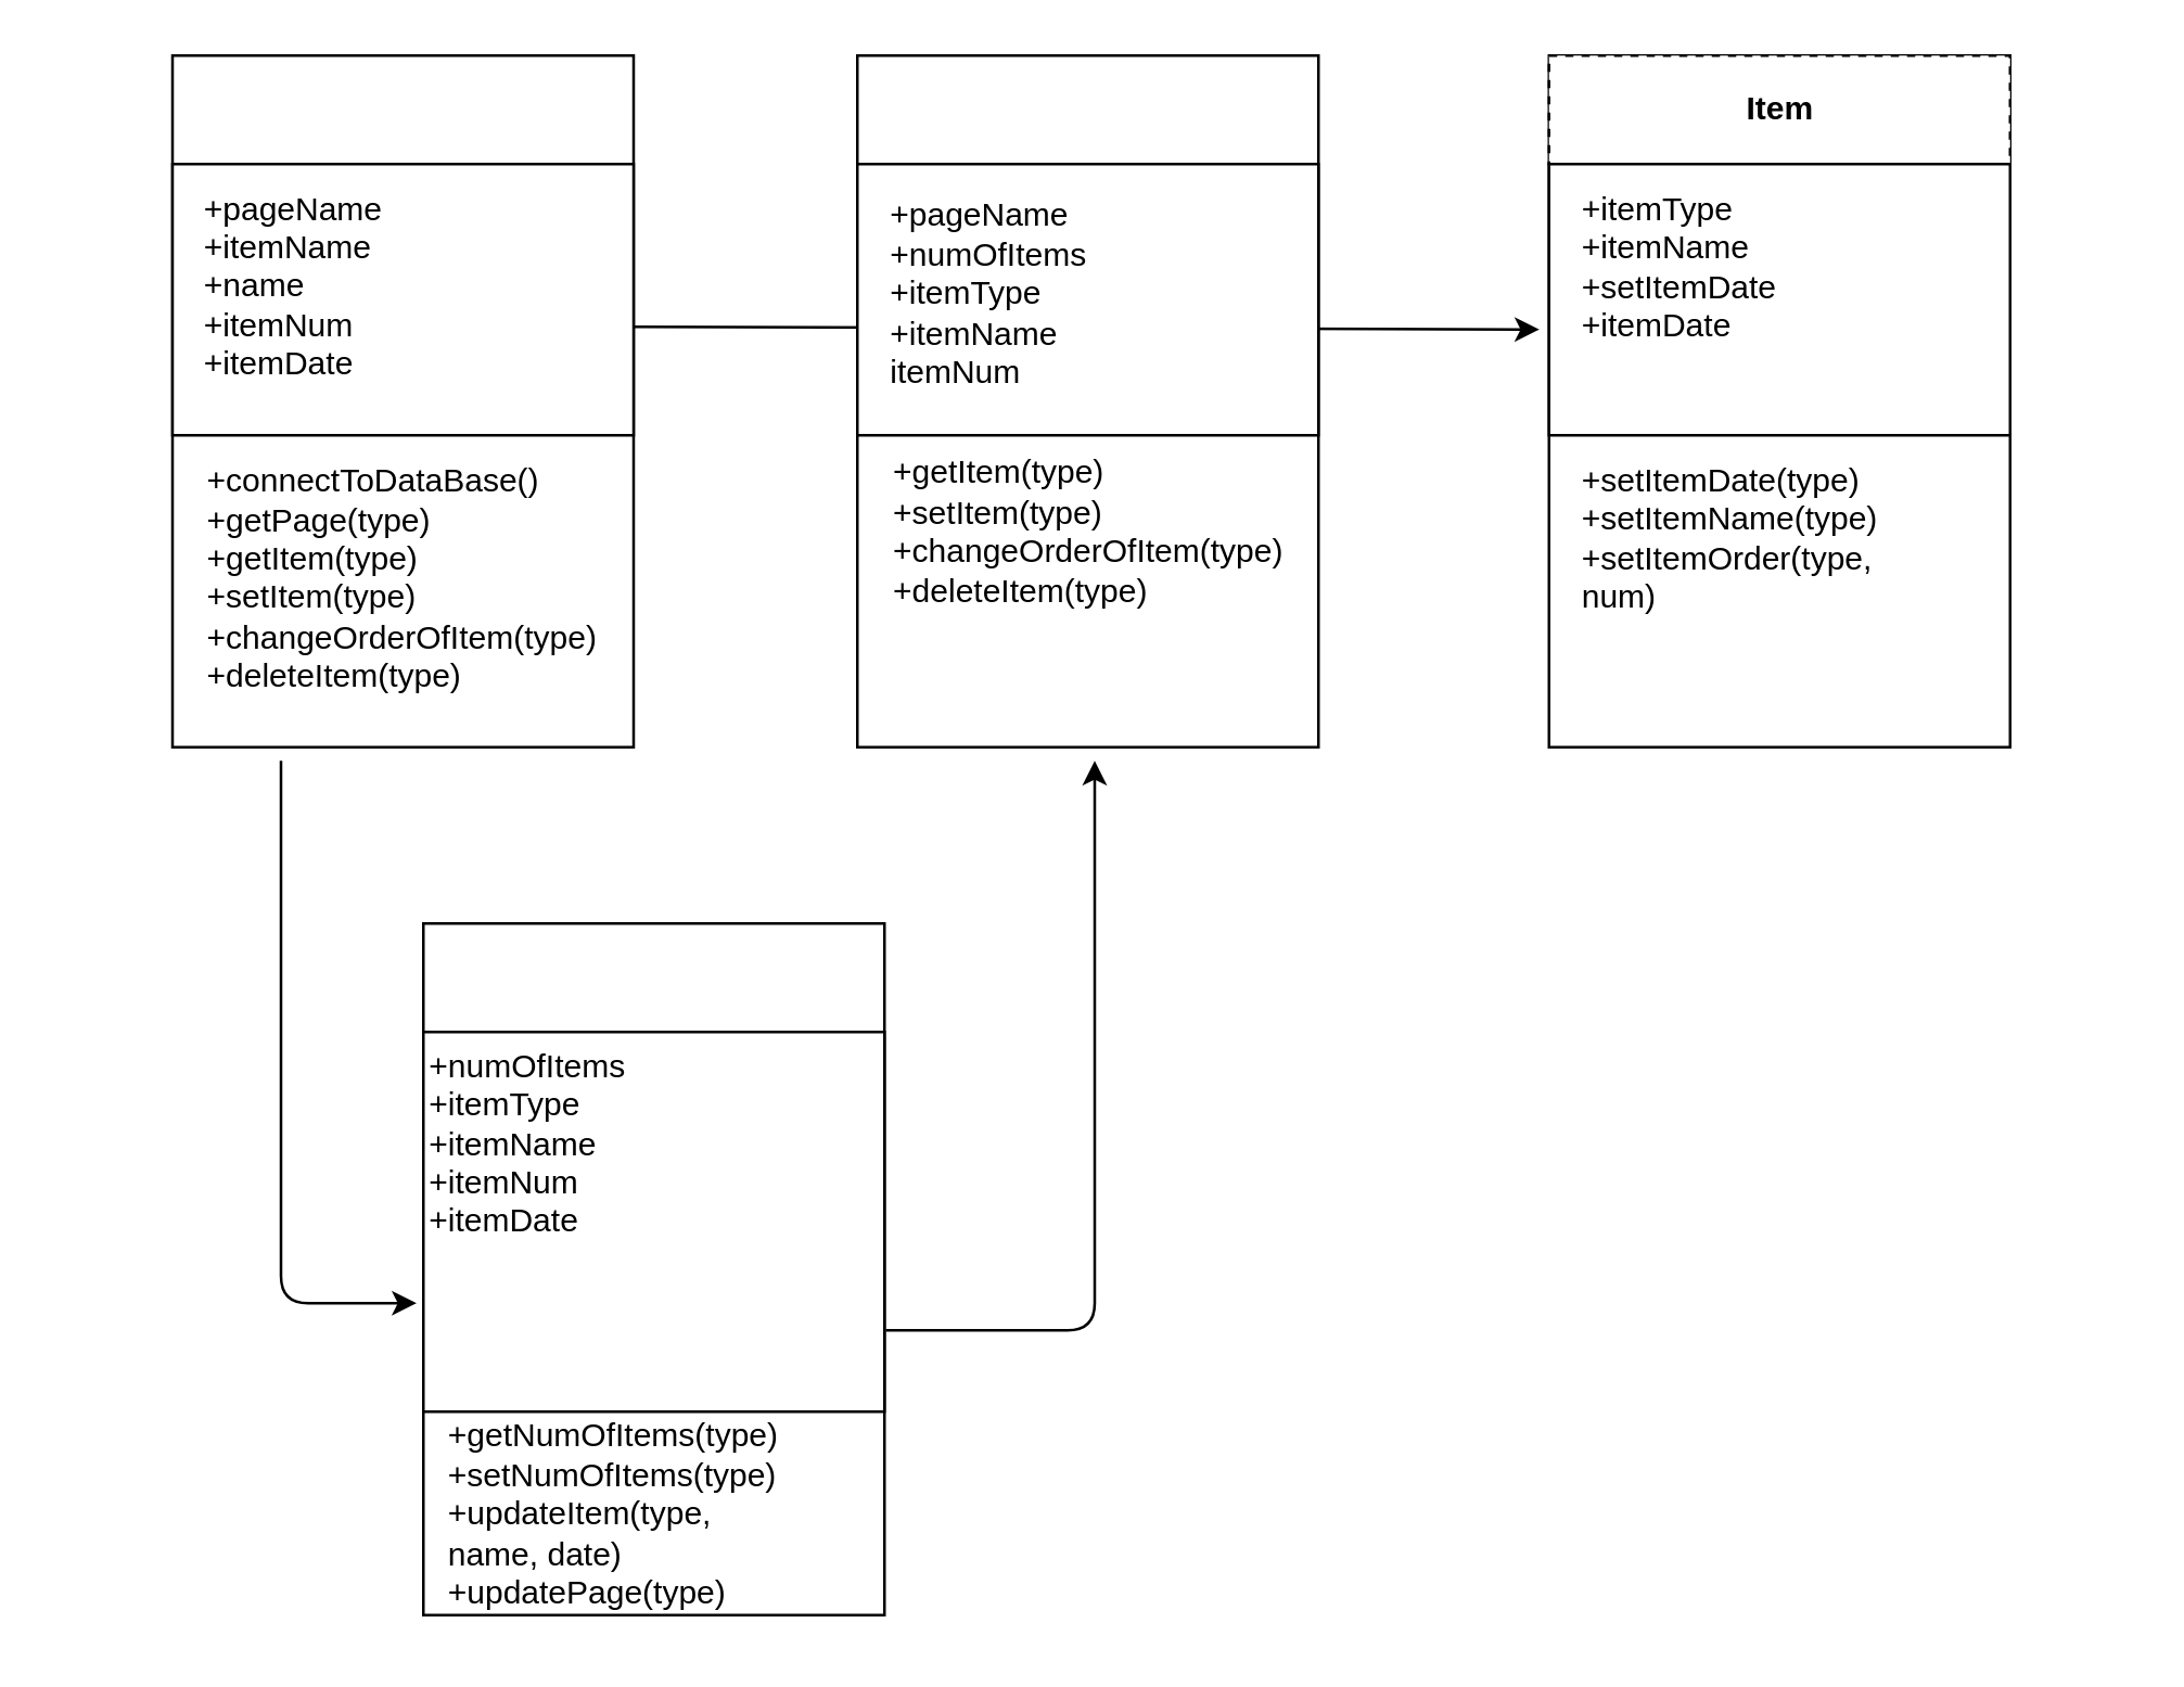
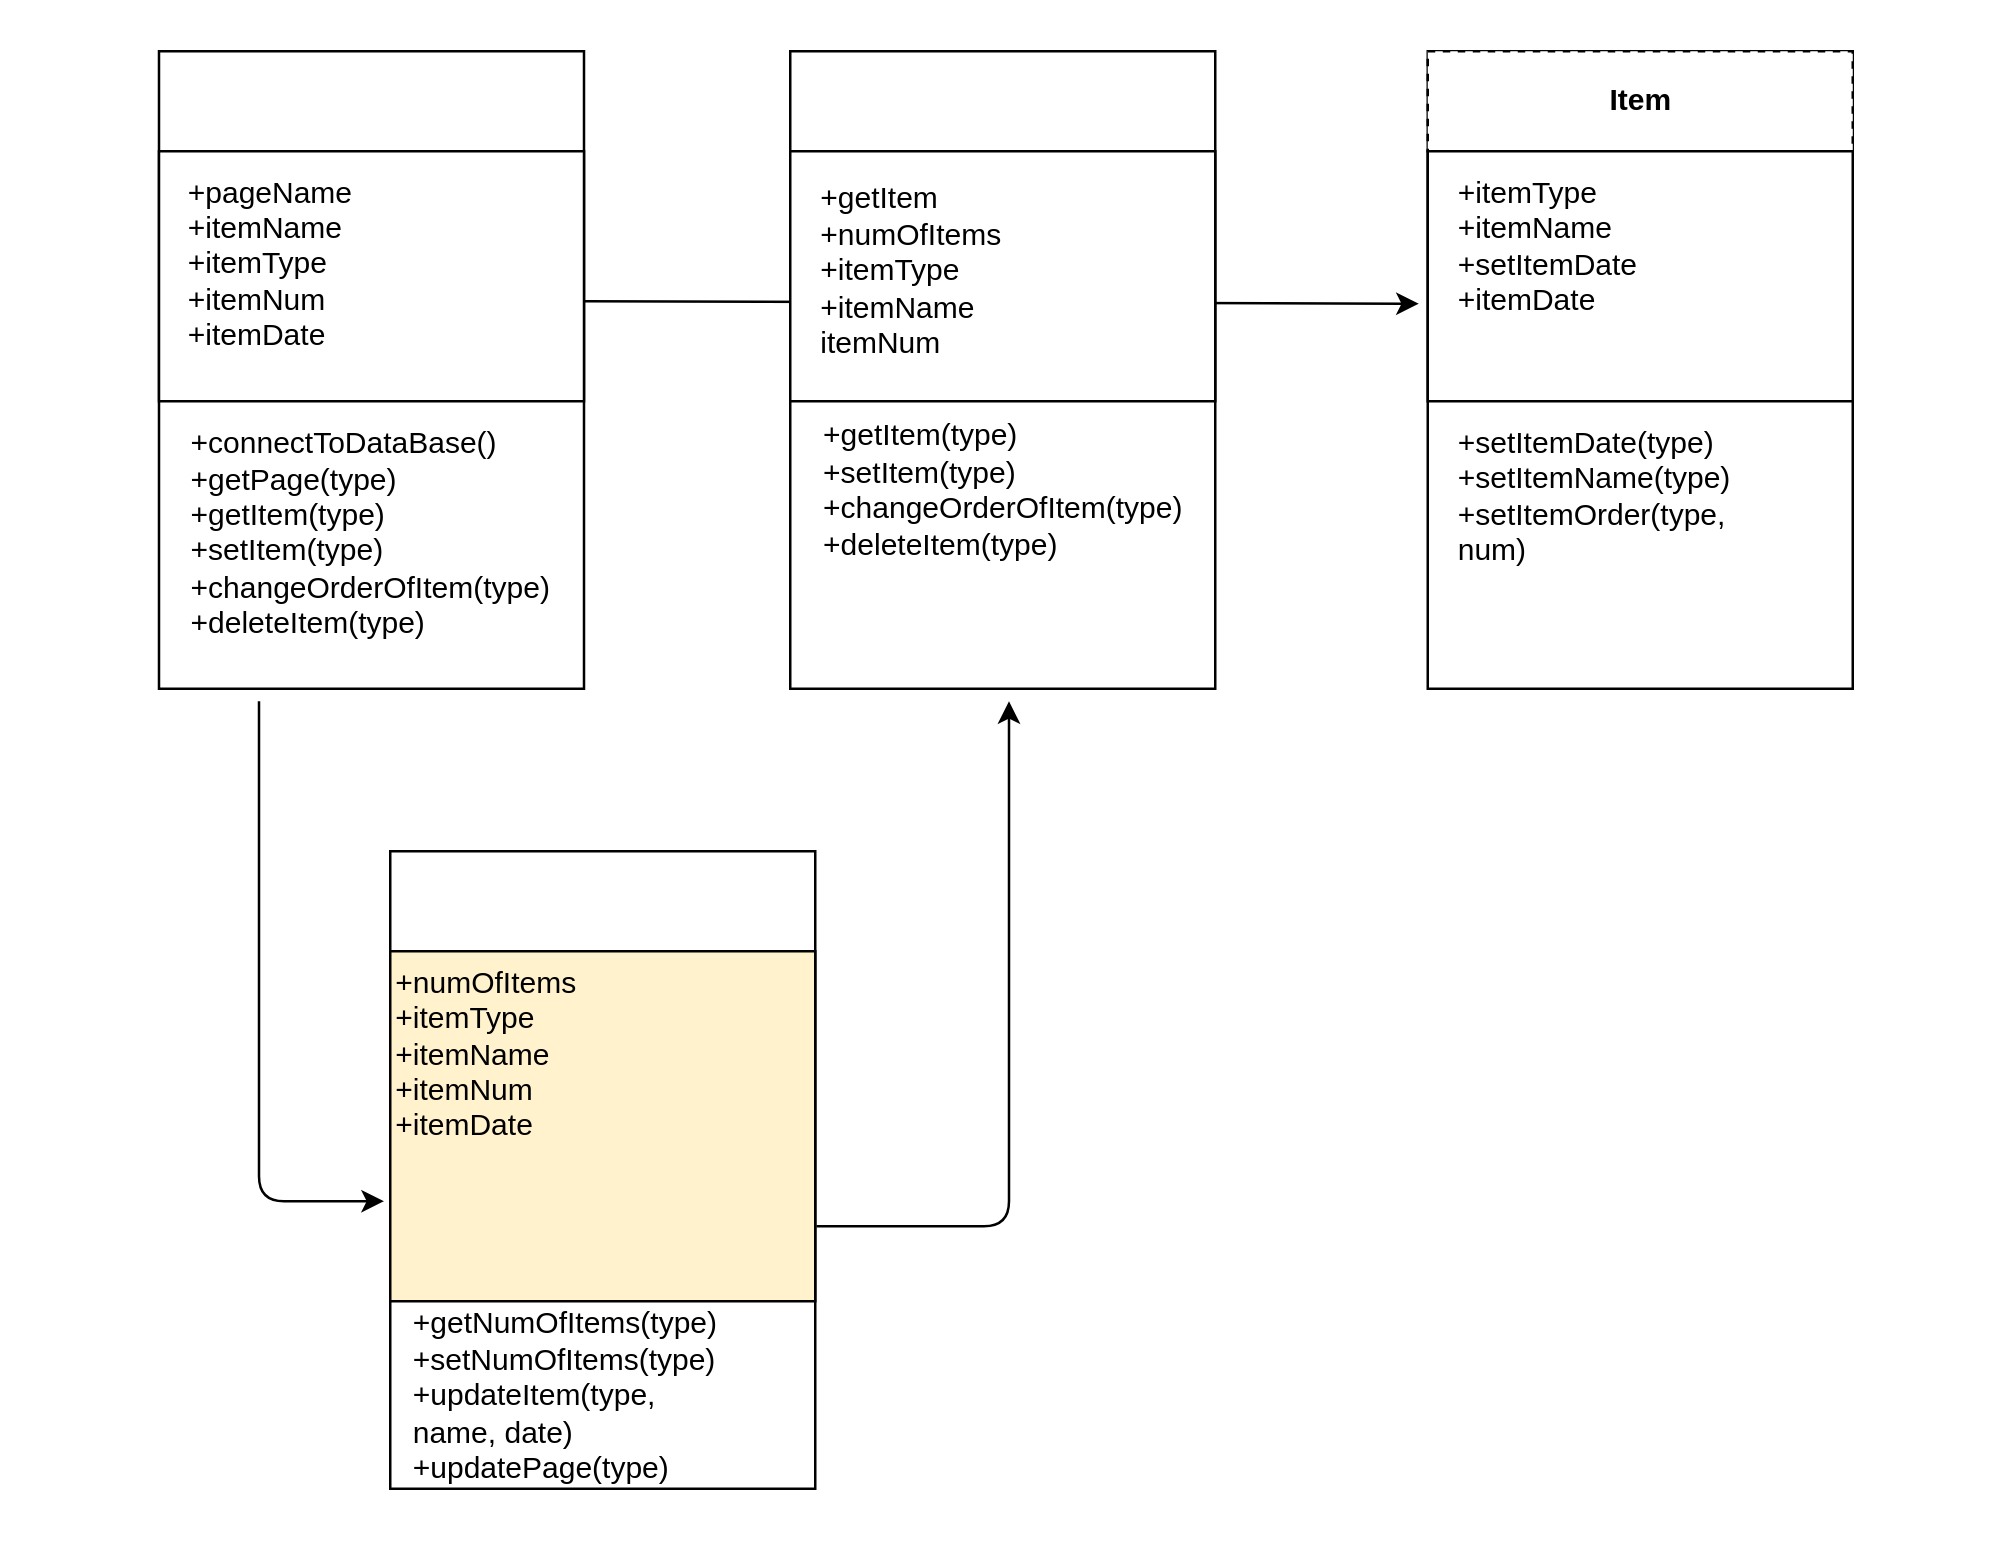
- <mxCell id="5" value="&lt;div&gt;+pageName&lt;/div&gt;&lt;div&gt;+itemName&lt;/div&gt;&lt;div&gt;+name&lt;/div&gt;&lt;div&gt;+itemNum&lt;/div&gt;&lt;div&gt;+itemDate&lt;br&gt;&lt;/div&gt;" style="text;html=1;strokeColor=none;fillColor=none;align=left;verticalAlign=middle;whiteSpace=wrap;rounded=0;" parent="1" vertex="1"><mxGeometry x="73" y="60" width="150" height="90" as="geometry" /></mxCell>
+ <mxCell id="5" value="&lt;div&gt;+pageName&lt;/div&gt;&lt;div&gt;+itemName&lt;/div&gt;&lt;div&gt;+itemType&lt;/div&gt;&lt;div&gt;+itemNum&lt;/div&gt;&lt;div&gt;+itemDate&lt;br&gt;&lt;/div&gt;" style="text;html=1;strokeColor=none;fillColor=none;align=left;verticalAlign=middle;whiteSpace=wrap;rounded=0;" parent="1" vertex="1"><mxGeometry x="73" y="60" width="150" height="90" as="geometry" /></mxCell>
- <mxCell id="12" value="&lt;div&gt;&lt;br&gt;&lt;/div&gt;&lt;div&gt;+pageName&lt;/div&gt;&lt;div&gt;+numOfItems&lt;/div&gt;&lt;div&gt;+itemType&lt;/div&gt;&lt;div&gt;+itemName&lt;/div&gt;&lt;div&gt;itemNum&lt;br&gt;&lt;/div&gt;&lt;div&gt;&lt;br&gt;&lt;/div&gt;&lt;div&gt;&lt;br&gt;&lt;/div&gt;" style="text;html=1;strokeColor=none;fillColor=none;align=left;verticalAlign=middle;whiteSpace=wrap;rounded=0;" parent="1" vertex="1"><mxGeometry x="325.5" y="70" width="170" height="90" as="geometry" /></mxCell>
+ <mxCell id="12" value="&lt;div&gt;&lt;br&gt;&lt;/div&gt;&lt;div&gt;+getItem&lt;/div&gt;&lt;div&gt;+numOfItems&lt;/div&gt;&lt;div&gt;+itemType&lt;/div&gt;&lt;div&gt;+itemName&lt;/div&gt;&lt;div&gt;itemNum&lt;br&gt;&lt;/div&gt;&lt;div&gt;&lt;br&gt;&lt;/div&gt;&lt;div&gt;&lt;br&gt;&lt;/div&gt;" style="text;html=1;strokeColor=none;fillColor=none;align=left;verticalAlign=middle;whiteSpace=wrap;rounded=0;" parent="1" vertex="1"><mxGeometry x="325.5" y="70" width="170" height="90" as="geometry" /></mxCell>
- <mxCell id="8" value="&lt;div align=&quot;left&quot;&gt;&lt;br&gt;&lt;/div&gt;&lt;div align=&quot;left&quot;&gt;&lt;br&gt;&lt;/div&gt;&lt;div align=&quot;left&quot;&gt;+numOfItems&lt;/div&gt;&lt;div align=&quot;left&quot;&gt;+itemType&lt;br&gt;&lt;/div&gt;&lt;div align=&quot;left&quot;&gt;+itemName&lt;/div&gt;&lt;div align=&quot;left&quot;&gt;+itemNum&lt;br&gt;&lt;/div&gt;&lt;div align=&quot;left&quot;&gt;+itemDate&lt;br&gt;&lt;/div&gt;&lt;div align=&quot;left&quot;&gt;&lt;br&gt;&lt;/div&gt;&lt;div align=&quot;left&quot;&gt;&lt;br&gt;&lt;/div&gt;&lt;div align=&quot;left&quot;&gt;&lt;br&gt;&lt;/div&gt;&lt;div align=&quot;left&quot;&gt;&lt;br&gt;&lt;/div&gt;&lt;div align=&quot;left&quot;&gt;&lt;br&gt;&lt;/div&gt;&lt;div align=&quot;left&quot;&gt;&lt;br&gt;&lt;/div&gt;" style="rounded=0;whiteSpace=wrap;html=1;align=left;" parent="1" vertex="1"><mxGeometry x="155.5" y="380" width="170" height="140" as="geometry" /></mxCell>
+ <mxCell id="8" value="&lt;div align=&quot;left&quot;&gt;&lt;br&gt;&lt;/div&gt;&lt;div align=&quot;left&quot;&gt;&lt;br&gt;&lt;/div&gt;&lt;div align=&quot;left&quot;&gt;+numOfItems&lt;/div&gt;&lt;div align=&quot;left&quot;&gt;+itemType&lt;br&gt;&lt;/div&gt;&lt;div align=&quot;left&quot;&gt;+itemName&lt;/div&gt;&lt;div align=&quot;left&quot;&gt;+itemNum&lt;br&gt;&lt;/div&gt;&lt;div align=&quot;left&quot;&gt;+itemDate&lt;br&gt;&lt;/div&gt;&lt;div align=&quot;left&quot;&gt;&lt;br&gt;&lt;/div&gt;&lt;div align=&quot;left&quot;&gt;&lt;br&gt;&lt;/div&gt;&lt;div align=&quot;left&quot;&gt;&lt;br&gt;&lt;/div&gt;&lt;div align=&quot;left&quot;&gt;&lt;br&gt;&lt;/div&gt;&lt;div align=&quot;left&quot;&gt;&lt;br&gt;&lt;/div&gt;&lt;div align=&quot;left&quot;&gt;&lt;br&gt;&lt;/div&gt;" style="rounded=0;whiteSpace=wrap;html=1;align=left;fillColor=#fff2cc;" parent="1" vertex="1"><mxGeometry x="155.5" y="380" width="170" height="140" as="geometry" /></mxCell>
